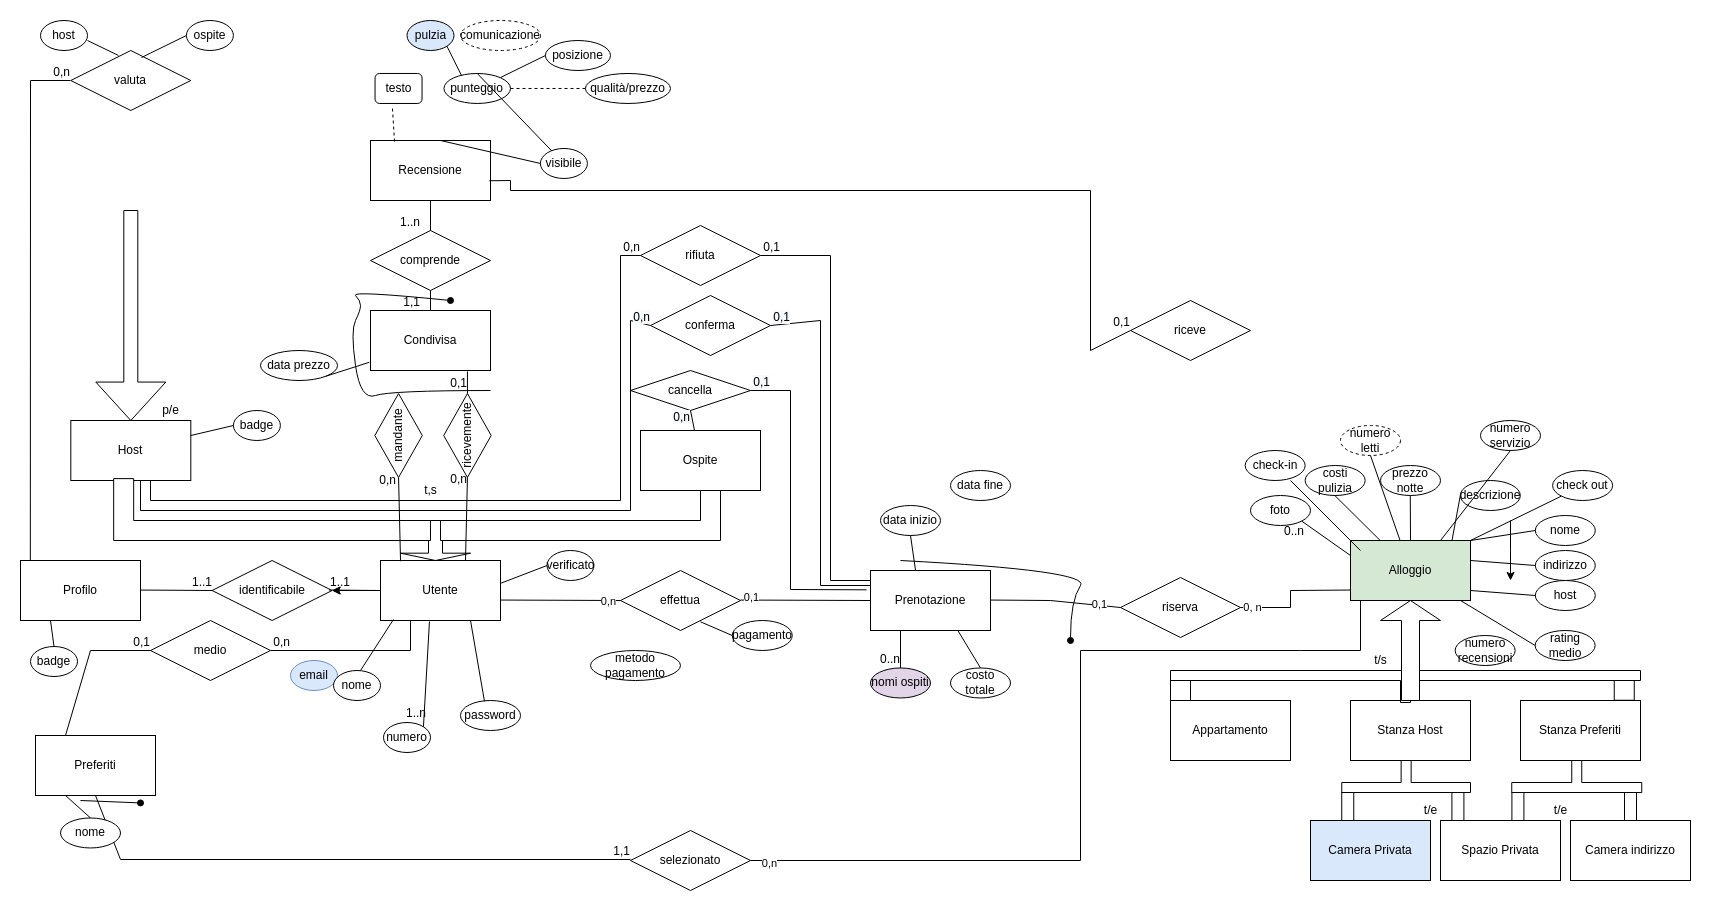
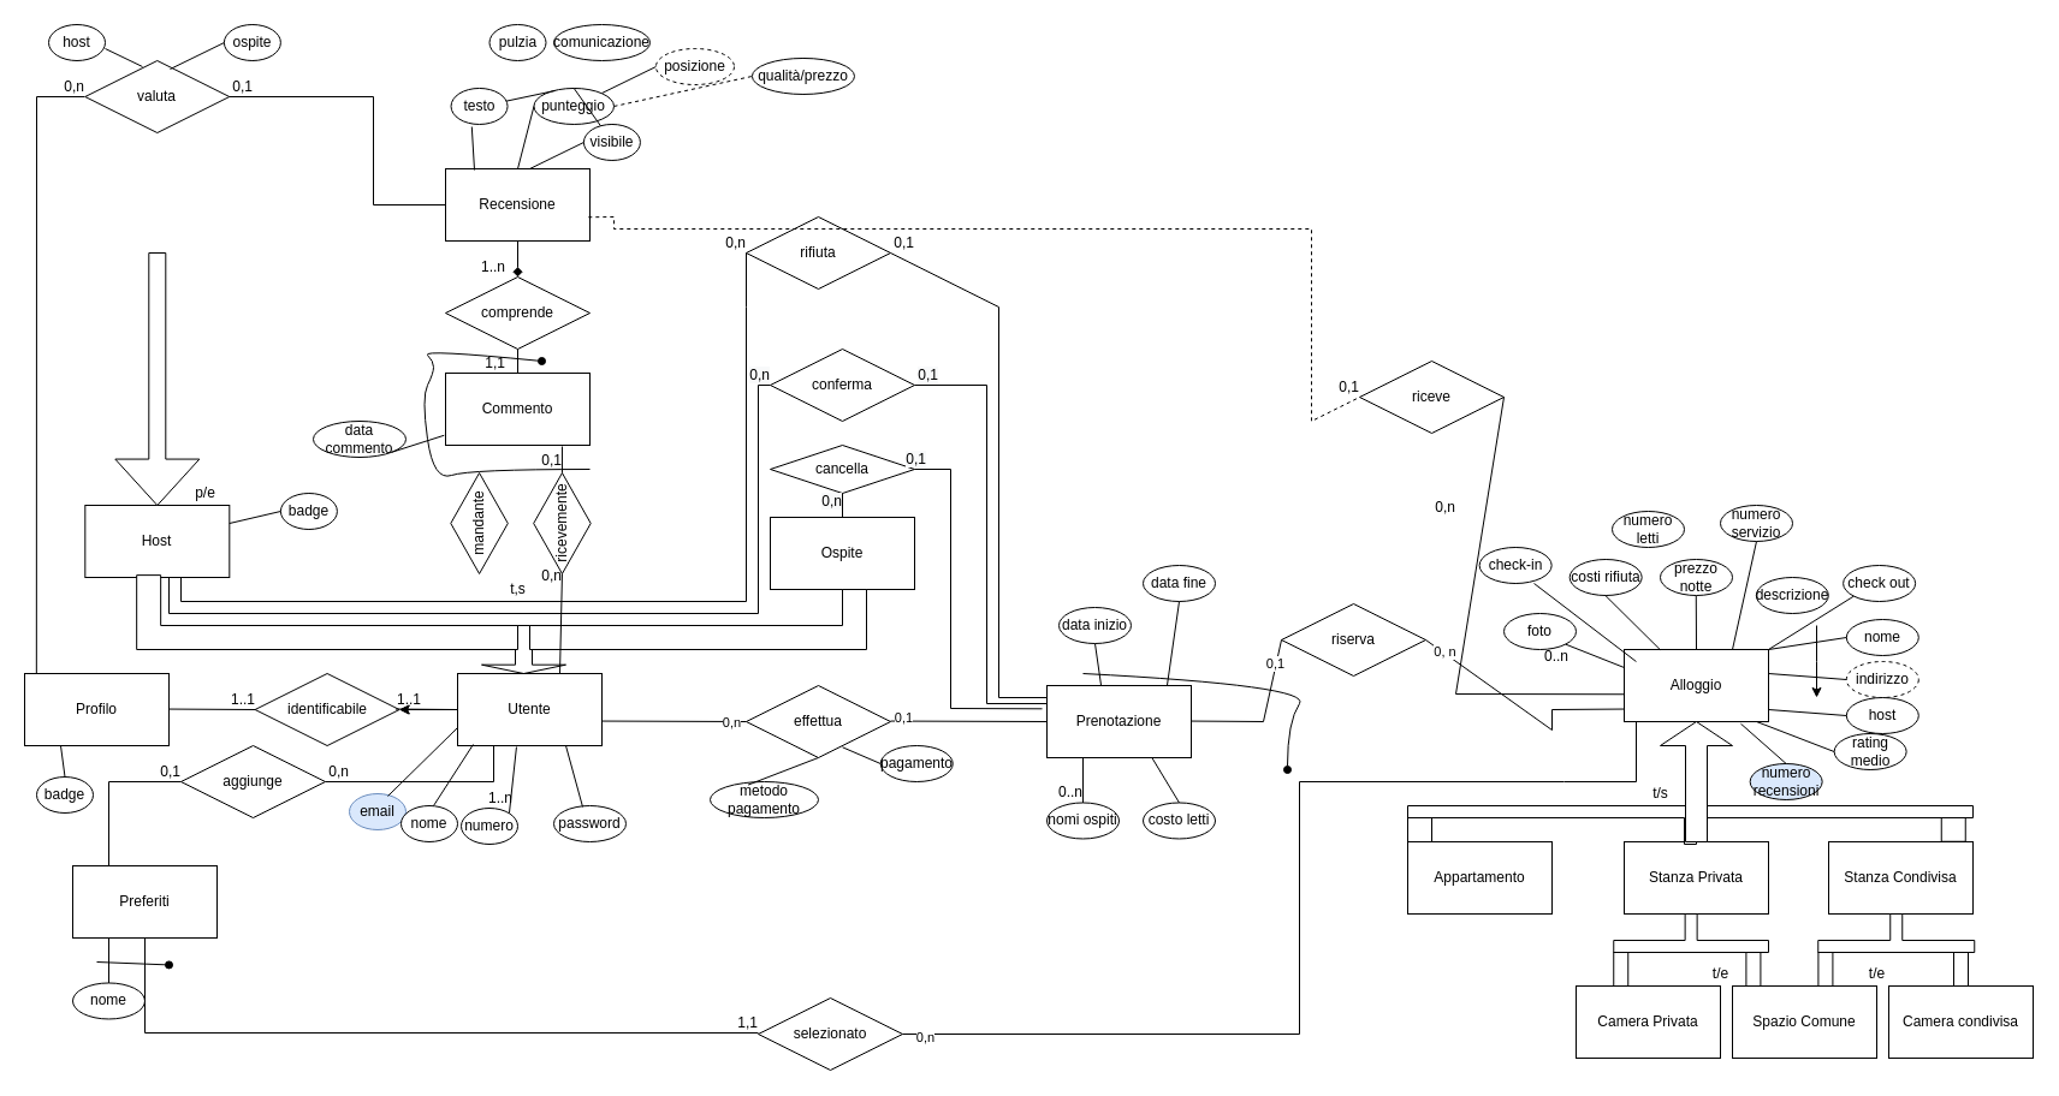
- <mxCell id="180" value="pulzia" style="ellipse;whiteSpace=wrap;html=1;align=center;fillColor=#dae8fc;" parent="1" vertex="1"><mxGeometry x="406.5" y="20" width="47" height="30" as="geometry" /></mxCell>
+ <mxCell id="180" value="pulzia" style="ellipse;whiteSpace=wrap;html=1;align=center;" parent="1" vertex="1"><mxGeometry x="406.5" y="20" width="47" height="30" as="geometry" /></mxCell>
- <mxCell id="182" value="comunicazione" style="ellipse;whiteSpace=wrap;html=1;align=center;dashed=1;" parent="1" vertex="1"><mxGeometry x="460" y="20" width="80" height="30" as="geometry" /></mxCell>
+ <mxCell id="182" value="comunicazione" style="ellipse;whiteSpace=wrap;html=1;align=center;" parent="1" vertex="1"><mxGeometry x="460" y="20" width="80" height="30" as="geometry" /></mxCell>
- <mxCell id="183" value="posizione" style="ellipse;whiteSpace=wrap;html=1;align=center;" parent="1" vertex="1"><mxGeometry x="544.91" y="40" width="65.09" height="30" as="geometry" /></mxCell>
+ <mxCell id="183" value="posizione" style="ellipse;whiteSpace=wrap;html=1;align=center;dashed=1;" parent="1" vertex="1"><mxGeometry x="544.91" y="40" width="65.09" height="30" as="geometry" /></mxCell>
- <mxCell id="179" value="" style="endArrow=none;html=1;rounded=0;exitX=0.264;exitY=0.067;exitDx=0;exitDy=0;exitPerimeter=0;entryX=1;entryY=1;entryDx=0;entryDy=0;" parent="1" source="161" target="180" edge="1"><mxGeometry width="50" height="50" relative="1" as="geometry"><mxPoint x="500" y="30" as="sourcePoint" /><mxPoint x="460" y="30" as="targetPoint" /></mxGeometry></mxCell>
+ <mxCell id="179" value="" style="endArrow=none;html=1;rounded=0;exitX=0.264;exitY=0.067;exitDx=0;exitDy=0;exitPerimeter=0;" parent="1" source="161" target="163" edge="1"><mxGeometry width="50" height="50" relative="1" as="geometry"><mxPoint x="500" y="30" as="sourcePoint" /><mxPoint x="460" y="30" as="targetPoint" /></mxGeometry></mxCell>
- <mxCell id="163" value="testo" style="whiteSpace=wrap;html=1;align=center;rounded=1;" parent="1" vertex="1"><mxGeometry x="374.55" y="72.98" width="47" height="30" as="geometry" /></mxCell>
+ <mxCell id="163" value="testo" style="ellipse;whiteSpace=wrap;html=1;align=center;" parent="1" vertex="1"><mxGeometry x="374.55" y="72.98" width="47" height="30" as="geometry" /></mxCell>
- <mxCell id="185" value="qualità/prezzo" style="ellipse;whiteSpace=wrap;html=1;align=center;" parent="1" vertex="1"><mxGeometry x="584.91" y="72.98" width="85.09" height="30" as="geometry" /></mxCell>
+ <mxCell id="185" value="qualità/prezzo" style="ellipse;whiteSpace=wrap;html=1;align=center;" parent="1" vertex="1"><mxGeometry x="624.91" y="47.98" width="85.09" height="30" as="geometry" /></mxCell>
+ <mxCell id="129" value="" style="endArrow=none;html=1;rounded=0;entryX=1;entryY=0.5;entryDx=0;entryDy=0;exitX=0;exitY=0.5;exitDx=0;exitDy=0;" parent="1" source="12" target="128" edge="1"><mxGeometry relative="1" as="geometry"><mxPoint x="310" y="80" as="sourcePoint" /><mxPoint x="470" y="80" as="targetPoint" /><Array as="points"><mxPoint x="310" y="170" /><mxPoint x="310" y="80" /></Array></mxGeometry></mxCell>
+ <mxCell id="130" value="0,1" style="resizable=0;html=1;align=right;verticalAlign=bottom;" parent="129" connectable="0" vertex="1"><mxGeometry x="1" relative="1" as="geometry"><mxPoint x="20" as="offset" /></mxGeometry></mxCell>
+ <mxCell id="162" value="" style="endArrow=none;html=1;rounded=0;entryX=0;entryY=0.5;entryDx=0;entryDy=0;exitX=0.5;exitY=0;exitDx=0;exitDy=0;" parent="1" source="12" target="161" edge="1"><mxGeometry relative="1" as="geometry"><mxPoint x="352.1" y="110" as="sourcePoint" /><mxPoint x="414.363" y="82.984" as="targetPoint" /><Array as="points" /></mxGeometry></mxCell>
- <mxCell id="164" value="" style="endArrow=none;html=1;rounded=0;entryX=0.367;entryY=1.067;entryDx=0;entryDy=0;exitX=0.2;exitY=0.017;exitDx=0;exitDy=0;exitPerimeter=0;entryPerimeter=0;dashed=1;" parent="1" source="12" target="163" edge="1"><mxGeometry relative="1" as="geometry"><mxPoint x="376.28" y="140" as="sourcePoint" /><mxPoint x="360.643" y="82.984" as="targetPoint" /><Array as="points" /></mxGeometry></mxCell>
+ <mxCell id="164" value="" style="endArrow=none;html=1;rounded=0;entryX=0.367;entryY=1.067;entryDx=0;entryDy=0;exitX=0.2;exitY=0.017;exitDx=0;exitDy=0;exitPerimeter=0;entryPerimeter=0;" parent="1" source="12" target="163" edge="1"><mxGeometry relative="1" as="geometry"><mxPoint x="376.28" y="140" as="sourcePoint" /><mxPoint x="360.643" y="82.984" as="targetPoint" /><Array as="points" /></mxGeometry></mxCell>
- <mxCell id="138" value="visibile" style="ellipse;whiteSpace=wrap;html=1;align=center;" parent="1" vertex="1"><mxGeometry x="539.91" y="147.98" width="47" height="30" as="geometry" /></mxCell>
+ <mxCell id="138" value="visibile" style="ellipse;whiteSpace=wrap;html=1;align=center;" parent="1" vertex="1"><mxGeometry x="484.91" y="102.98" width="47" height="30" as="geometry" /></mxCell>
- <mxCell id="154" value="" style="endArrow=none;html=1;rounded=0;entryX=0;entryY=0.5;entryDx=0;entryDy=0;exitX=0.99;exitY=0.671;exitDx=0;exitDy=0;exitPerimeter=0;" parent="1" source="12" target="106" edge="1"><mxGeometry relative="1" as="geometry"><mxPoint x="490" y="350" as="sourcePoint" /><mxPoint x="1110" y="350" as="targetPoint" /><Array as="points"><mxPoint x="510" y="180" /><mxPoint x="510" y="190" /><mxPoint x="1090" y="190" /><mxPoint x="1090" y="350" /></Array></mxGeometry></mxCell>
+ <mxCell id="154" value="" style="endArrow=none;html=1;rounded=0;entryX=0;entryY=0.5;entryDx=0;entryDy=0;exitX=0.99;exitY=0.671;exitDx=0;exitDy=0;exitPerimeter=0;dashed=1;" parent="1" source="12" target="106" edge="1"><mxGeometry relative="1" as="geometry"><mxPoint x="490" y="350" as="sourcePoint" /><mxPoint x="1110" y="350" as="targetPoint" /><Array as="points"><mxPoint x="510" y="180" /><mxPoint x="510" y="190" /><mxPoint x="1090" y="190" /><mxPoint x="1090" y="350" /></Array></mxGeometry></mxCell>
- <mxCell id="142" value="" style="endArrow=none;html=1;rounded=0;exitX=0.5;exitY=1;exitDx=0;exitDy=0;entryX=0.5;entryY=0;entryDx=0;entryDy=0;" parent="1" source="12" target="133" edge="1"><mxGeometry relative="1" as="geometry"><mxPoint x="460" y="240" as="sourcePoint" /><mxPoint x="620" y="240" as="targetPoint" /></mxGeometry></mxCell>
+ <mxCell id="142" value="" style="endArrow=diamond;html=1;rounded=0;exitX=0.5;exitY=1;exitDx=0;exitDy=0;entryX=0.5;entryY=0;entryDx=0;entryDy=0;" parent="1" source="12" target="133" edge="1"><mxGeometry relative="1" as="geometry"><mxPoint x="460" y="240" as="sourcePoint" /><mxPoint x="620" y="240" as="targetPoint" /></mxGeometry></mxCell>
- <mxCell id="116" value="rifiuta" style="shape=rhombus;perimeter=rhombusPerimeter;whiteSpace=wrap;html=1;align=center;" parent="1" vertex="1"><mxGeometry x="640" y="225" width="120" height="60" as="geometry" /></mxCell>
+ <mxCell id="116" value="rifiuta" style="shape=rhombus;perimeter=rhombusPerimeter;whiteSpace=wrap;html=1;align=center;" parent="1" vertex="1"><mxGeometry x="620" y="180" width="120" height="60" as="geometry" /></mxCell>
- <mxCell id="113" value="conferma" style="shape=rhombus;perimeter=rhombusPerimeter;whiteSpace=wrap;html=1;align=center;" parent="1" vertex="1"><mxGeometry x="650" y="295" width="120" height="60" as="geometry" /></mxCell>
+ <mxCell id="113" value="conferma" style="shape=rhombus;perimeter=rhombusPerimeter;whiteSpace=wrap;html=1;align=center;" parent="1" vertex="1"><mxGeometry x="640" y="290" width="120" height="60" as="geometry" /></mxCell>
- <mxCell id="144" value="Condivisa" style="rounded=0;whiteSpace=wrap;html=1;" parent="1" vertex="1"><mxGeometry x="370" y="310" width="120" height="60" as="geometry" /></mxCell>
+ <mxCell id="144" value="Commento" style="rounded=0;whiteSpace=wrap;html=1;" parent="1" vertex="1"><mxGeometry x="370" y="310" width="120" height="60" as="geometry" /></mxCell>
- <mxCell id="165" value="data prezzo" style="ellipse;whiteSpace=wrap;html=1;align=center;" parent="1" vertex="1"><mxGeometry x="260" y="350" width="77" height="30" as="geometry" /></mxCell>
+ <mxCell id="165" value="data commento" style="ellipse;whiteSpace=wrap;html=1;align=center;" parent="1" vertex="1"><mxGeometry x="260" y="350" width="77" height="30" as="geometry" /></mxCell>
- <mxCell id="123" value="cancella" style="shape=rhombus;perimeter=rhombusPerimeter;whiteSpace=wrap;html=1;align=center;" parent="1" vertex="1"><mxGeometry x="630" y="370" width="120" height="40" as="geometry" /></mxCell>
+ <mxCell id="123" value="cancella" style="shape=rhombus;perimeter=rhombusPerimeter;whiteSpace=wrap;html=1;align=center;" parent="1" vertex="1"><mxGeometry x="640" y="370" width="120" height="40" as="geometry" /></mxCell>
- <mxCell id="73" value="numero&lt;br&gt;servizio" style="ellipse;whiteSpace=wrap;html=1;align=center;" parent="1" vertex="1"><mxGeometry x="1480" y="420" width="60" height="30" as="geometry" /></mxCell>
+ <mxCell id="73" value="numero&lt;br&gt;servizio" style="ellipse;whiteSpace=wrap;html=1;align=center;" parent="1" vertex="1"><mxGeometry x="1430" y="420" width="60" height="30" as="geometry" /></mxCell>
- <mxCell id="76" value="numero letti" style="ellipse;whiteSpace=wrap;html=1;align=center;dashed=1;" parent="1" vertex="1"><mxGeometry x="1340" y="425" width="60" height="30" as="geometry" /></mxCell>
+ <mxCell id="76" value="numero letti" style="ellipse;whiteSpace=wrap;html=1;align=center;" parent="1" vertex="1"><mxGeometry x="1340" y="425" width="60" height="30" as="geometry" /></mxCell>
- <mxCell id="79" value="check-in" style="ellipse;whiteSpace=wrap;html=1;align=center;" parent="1" vertex="1"><mxGeometry x="1244.66" y="450" width="60" height="30" as="geometry" /></mxCell>
+ <mxCell id="79" value="check-in" style="ellipse;whiteSpace=wrap;html=1;align=center;" parent="1" vertex="1"><mxGeometry x="1229.66" y="455" width="60" height="30" as="geometry" /></mxCell>
- <mxCell id="68" value="costi pulizia" style="ellipse;whiteSpace=wrap;html=1;align=center;" parent="1" vertex="1"><mxGeometry x="1304.66" y="465" width="60" height="30" as="geometry" /></mxCell>
+ <mxCell id="68" value="costi rifiuta" style="ellipse;whiteSpace=wrap;html=1;align=center;" parent="1" vertex="1"><mxGeometry x="1304.66" y="465" width="60" height="30" as="geometry" /></mxCell>
- <mxCell id="82" value="check out" style="ellipse;whiteSpace=wrap;html=1;align=center;" parent="1" vertex="1"><mxGeometry x="1552.11" y="470" width="60" height="30" as="geometry" /></mxCell>
+ <mxCell id="82" value="check out" style="ellipse;whiteSpace=wrap;html=1;align=center;" parent="1" vertex="1"><mxGeometry x="1532.11" y="470" width="60" height="30" as="geometry" /></mxCell>
- <mxCell id="77" value="" style="endArrow=none;html=1;rounded=0;entryX=0.5;entryY=1;entryDx=0;entryDy=0;" parent="1" source="4" target="76" edge="1"><mxGeometry relative="1" as="geometry"><mxPoint x="1350" y="545" as="sourcePoint" /><mxPoint x="1400" y="460" as="targetPoint" /></mxGeometry></mxCell>
- <mxCell id="78" value="" style="resizable=0;html=1;align=right;verticalAlign=bottom;" parent="77" connectable="0" vertex="1"><mxGeometry x="1" relative="1" as="geometry" /></mxCell>
- <mxCell id="65" value="" style="endArrow=none;html=1;rounded=0;entryX=0;entryY=0.5;entryDx=0;entryDy=0;exitX=0.846;exitY=-0.002;exitDx=0;exitDy=0;exitPerimeter=0;" parent="1" source="4" target="64" edge="1"><mxGeometry relative="1" as="geometry"><mxPoint x="1395" y="505" as="sourcePoint" /><mxPoint x="1469.76" y="445" as="targetPoint" /><Array as="points" /></mxGeometry></mxCell>
- <mxCell id="70" value="foto" style="ellipse;whiteSpace=wrap;html=1;align=center;" parent="1" vertex="1"><mxGeometry x="1250" y="495" width="60" height="30" as="geometry" /></mxCell>
+ <mxCell id="70" value="foto" style="ellipse;whiteSpace=wrap;html=1;align=center;" parent="1" vertex="1"><mxGeometry x="1250" y="510" width="60" height="30" as="geometry" /></mxCell>
- <mxCell id="152" value="" style="endArrow=none;html=1;rounded=0;exitX=0.167;exitY=0.012;exitDx=0;exitDy=0;exitPerimeter=0;entryX=0;entryY=0.5;entryDx=0;entryDy=0;" parent="1" source="10" target="146" edge="1"><mxGeometry relative="1" as="geometry"><mxPoint x="518.5" y="472.55" as="sourcePoint" /><mxPoint x="588.5" y="472.55" as="targetPoint" /></mxGeometry></mxCell>
- <mxCell id="153" value="0,n" style="resizable=0;html=1;align=right;verticalAlign=bottom;" parent="152" connectable="0" vertex="1"><mxGeometry x="1" relative="1" as="geometry"><mxPoint x="-2" y="11" as="offset" /></mxGeometry></mxCell>
+ <mxCell id="156" value="" style="endArrow=none;html=1;rounded=0;exitX=1;exitY=0.5;exitDx=0;exitDy=0;entryX=-0.001;entryY=0.621;entryDx=0;entryDy=0;entryPerimeter=0;" parent="1" source="106" target="4" edge="1"><mxGeometry relative="1" as="geometry"><mxPoint x="1040" y="460" as="sourcePoint" /><mxPoint x="1210" y="560" as="targetPoint" /><Array as="points"><mxPoint x="1210" y="577" /></Array></mxGeometry></mxCell>
+ <mxCell id="157" value="0,n" style="resizable=0;html=1;align=right;verticalAlign=bottom;fillColor=default;" parent="156" connectable="0" vertex="1"><mxGeometry x="1" relative="1" as="geometry"><mxPoint x="-140" y="-147" as="offset" /></mxGeometry></mxCell>
+ <mxCell id="94" value="" style="endArrow=none;html=1;rounded=0;entryX=0.5;entryY=1;entryDx=0;entryDy=0;exitX=0.833;exitY=0;exitDx=0;exitDy=0;exitPerimeter=0;" parent="1" source="11" target="93" edge="1"><mxGeometry relative="1" as="geometry"><mxPoint x="985.064" y="570" as="sourcePoint" /><mxPoint x="939.77" y="525.12" as="targetPoint" /><Array as="points" /></mxGeometry></mxCell>
- <mxCell id="32" value="verificato" style="ellipse;whiteSpace=wrap;html=1;align=center;" parent="1" vertex="1"><mxGeometry x="546.5" y="550" width="47" height="30" as="geometry" /></mxCell>
- <mxCell id="60" value="indirizzo" style="ellipse;whiteSpace=wrap;html=1;align=center;" parent="1" vertex="1"><mxGeometry x="1534.82" y="550" width="60" height="30" as="geometry" /></mxCell>
+ <mxCell id="60" value="indirizzo" style="ellipse;whiteSpace=wrap;html=1;align=center;dashed=1;" parent="1" vertex="1"><mxGeometry x="1534.82" y="550" width="60" height="30" as="geometry" /></mxCell>
- <mxCell id="4" value="Alloggio" style="rounded=0;whiteSpace=wrap;html=1;fillColor=#d5e8d4;" parent="1" vertex="1"><mxGeometry x="1350" y="540" width="120" height="60" as="geometry" /></mxCell>
+ <mxCell id="4" value="Alloggio" style="rounded=0;whiteSpace=wrap;html=1;" parent="1" vertex="1"><mxGeometry x="1350" y="540" width="120" height="60" as="geometry" /></mxCell>
- <mxCell id="33" value="" style="endArrow=none;html=1;rounded=0;entryX=0;entryY=0.5;entryDx=0;entryDy=0;exitX=1.005;exitY=0.377;exitDx=0;exitDy=0;exitPerimeter=0;" parent="1" source="10" target="32" edge="1"><mxGeometry relative="1" as="geometry"><mxPoint x="500" y="570" as="sourcePoint" /><mxPoint x="563.853" y="560.004" as="targetPoint" /><Array as="points" /></mxGeometry></mxCell>
- <mxCell id="35" value="riserva" style="shape=rhombus;perimeter=rhombusPerimeter;whiteSpace=wrap;html=1;align=center;" parent="1" vertex="1"><mxGeometry x="1120" y="577" width="120" height="60" as="geometry" /></mxCell>
+ <mxCell id="35" value="riserva" style="shape=rhombus;perimeter=rhombusPerimeter;whiteSpace=wrap;html=1;align=center;" parent="1" vertex="1"><mxGeometry x="1065" y="502" width="120" height="60" as="geometry" /></mxCell>
+ <mxCell id="90" value="" style="endArrow=none;html=1;rounded=0;entryX=0.5;entryY=0;entryDx=0;entryDy=0;exitX=0.808;exitY=1.029;exitDx=0;exitDy=0;exitPerimeter=0;" parent="1" source="4" target="89" edge="1"><mxGeometry relative="1" as="geometry"><mxPoint x="1560" y="625" as="sourcePoint" /><mxPoint x="1484.43" y="665.12" as="targetPoint" /><Array as="points" /></mxGeometry></mxCell>
+ <mxCell id="29" value="" style="endArrow=none;html=1;rounded=0;entryX=0;entryY=0.75;entryDx=0;entryDy=0;exitX=0.681;exitY=0.067;exitDx=0;exitDy=0;exitPerimeter=0;" parent="1" source="23" target="10" edge="1"><mxGeometry relative="1" as="geometry"><mxPoint x="337" y="674.55" as="sourcePoint" /><mxPoint x="380" y="680" as="targetPoint" /><Array as="points" /></mxGeometry></mxCell>
+ <mxCell id="101" value="" style="endArrow=none;html=1;rounded=0;entryX=0.351;entryY=0.086;entryDx=0;entryDy=0;exitX=0.5;exitY=1;exitDx=0;exitDy=0;entryPerimeter=0;" parent="1" source="34" target="100" edge="1"><mxGeometry relative="1" as="geometry"><mxPoint x="720" y="640" as="sourcePoint" /><mxPoint x="741.76" y="645" as="targetPoint" /><Array as="points" /></mxGeometry></mxCell>
- <mxCell id="87" value="rating medio" style="ellipse;whiteSpace=wrap;html=1;align=center;" parent="1" vertex="1"><mxGeometry x="1534.64" y="630" width="60" height="30" as="geometry" /></mxCell>
+ <mxCell id="87" value="rating medio" style="ellipse;whiteSpace=wrap;html=1;align=center;" parent="1" vertex="1"><mxGeometry x="1524.64" y="610" width="60" height="30" as="geometry" /></mxCell>
- <mxCell id="2" value="medio" style="shape=rhombus;perimeter=rhombusPerimeter;whiteSpace=wrap;html=1;align=center;" parent="1" vertex="1"><mxGeometry x="150" y="620" width="120" height="60" as="geometry" /></mxCell>
+ <mxCell id="2" value="aggiunge" style="shape=rhombus;perimeter=rhombusPerimeter;whiteSpace=wrap;html=1;align=center;" parent="1" vertex="1"><mxGeometry x="150" y="620" width="120" height="60" as="geometry" /></mxCell>
- <mxCell id="89" value="numero recensioni" style="ellipse;whiteSpace=wrap;html=1;align=center;" parent="1" vertex="1"><mxGeometry x="1454.66" y="635" width="60" height="30" as="geometry" /></mxCell>
+ <mxCell id="89" value="numero recensioni" style="ellipse;whiteSpace=wrap;html=1;align=center;fillColor=#dae8fc;" parent="1" vertex="1"><mxGeometry x="1454.66" y="635" width="60" height="30" as="geometry" /></mxCell>
- <mxCell id="97" value="nomi ospiti" style="ellipse;whiteSpace=wrap;html=1;align=center;fillColor=#e1d5e7;" parent="1" vertex="1"><mxGeometry x="870" y="667.48" width="60" height="30" as="geometry" /></mxCell>
+ <mxCell id="97" value="nomi ospiti" style="ellipse;whiteSpace=wrap;html=1;align=center;" parent="1" vertex="1"><mxGeometry x="870" y="667.48" width="60" height="30" as="geometry" /></mxCell>
- <mxCell id="98" value="costo totale" style="ellipse;whiteSpace=wrap;html=1;align=center;" parent="1" vertex="1"><mxGeometry x="950" y="667.48" width="60" height="30" as="geometry" /></mxCell>
+ <mxCell id="98" value="costo letti" style="ellipse;whiteSpace=wrap;html=1;align=center;" parent="1" vertex="1"><mxGeometry x="950" y="667.48" width="60" height="30" as="geometry" /></mxCell>
- <mxCell id="25" value="password" style="ellipse;whiteSpace=wrap;html=1;align=center;" parent="1" vertex="1"><mxGeometry x="460" y="700" width="60" height="30" as="geometry" /></mxCell>
+ <mxCell id="25" value="password" style="ellipse;whiteSpace=wrap;html=1;align=center;" parent="1" vertex="1"><mxGeometry x="460" y="670" width="60" height="30" as="geometry" /></mxCell>
- <mxCell id="18" value="Stanza Host" style="rounded=0;whiteSpace=wrap;html=1;" parent="1" vertex="1"><mxGeometry x="1350" y="700" width="120" height="60" as="geometry" /></mxCell>
+ <mxCell id="18" value="Stanza Privata" style="rounded=0;whiteSpace=wrap;html=1;" parent="1" vertex="1"><mxGeometry x="1350" y="700" width="120" height="60" as="geometry" /></mxCell>
- <mxCell id="19" value="Stanza Preferiti" style="rounded=0;whiteSpace=wrap;html=1;" parent="1" vertex="1"><mxGeometry x="1520" y="700" width="120" height="60" as="geometry" /></mxCell>
+ <mxCell id="19" value="Stanza Condivisa" style="rounded=0;whiteSpace=wrap;html=1;" parent="1" vertex="1"><mxGeometry x="1520" y="700" width="120" height="60" as="geometry" /></mxCell>
- <mxCell id="28" value="numero" style="ellipse;whiteSpace=wrap;html=1;align=center;" parent="1" vertex="1"><mxGeometry x="383" y="722" width="47" height="30" as="geometry" /></mxCell>
+ <mxCell id="28" value="numero" style="ellipse;whiteSpace=wrap;html=1;align=center;" parent="1" vertex="1"><mxGeometry x="383" y="672" width="47" height="30" as="geometry" /></mxCell>
- <mxCell id="15" value="Preferiti" style="rounded=0;whiteSpace=wrap;html=1;" parent="1" vertex="1"><mxGeometry x="35" y="735" width="120" height="60" as="geometry" /></mxCell>
+ <mxCell id="15" value="Preferiti" style="rounded=0;whiteSpace=wrap;html=1;" parent="1" vertex="1"><mxGeometry x="60" y="720" width="120" height="60" as="geometry" /></mxCell>
- <mxCell id="54" value="Camera Privata" style="rounded=0;whiteSpace=wrap;html=1;fillColor=#dae8fc;" parent="1" vertex="1"><mxGeometry x="1310" y="820" width="120" height="60" as="geometry" /></mxCell>
+ <mxCell id="54" value="Camera Privata" style="rounded=0;whiteSpace=wrap;html=1;" parent="1" vertex="1"><mxGeometry x="1310" y="820" width="120" height="60" as="geometry" /></mxCell>
- <mxCell id="53" value="Spazio Privata" style="rounded=0;whiteSpace=wrap;html=1;" parent="1" vertex="1"><mxGeometry x="1440" y="820" width="120" height="60" as="geometry" /></mxCell>
+ <mxCell id="53" value="Spazio Comune" style="rounded=0;whiteSpace=wrap;html=1;" parent="1" vertex="1"><mxGeometry x="1440" y="820" width="120" height="60" as="geometry" /></mxCell>
- <mxCell id="52" value="Camera indirizzo" style="rounded=0;whiteSpace=wrap;html=1;" parent="1" vertex="1"><mxGeometry x="1570" y="820" width="120" height="60" as="geometry" /></mxCell>
+ <mxCell id="52" value="Camera condivisa" style="rounded=0;whiteSpace=wrap;html=1;" parent="1" vertex="1"><mxGeometry x="1570" y="820" width="120" height="60" as="geometry" /></mxCell>
